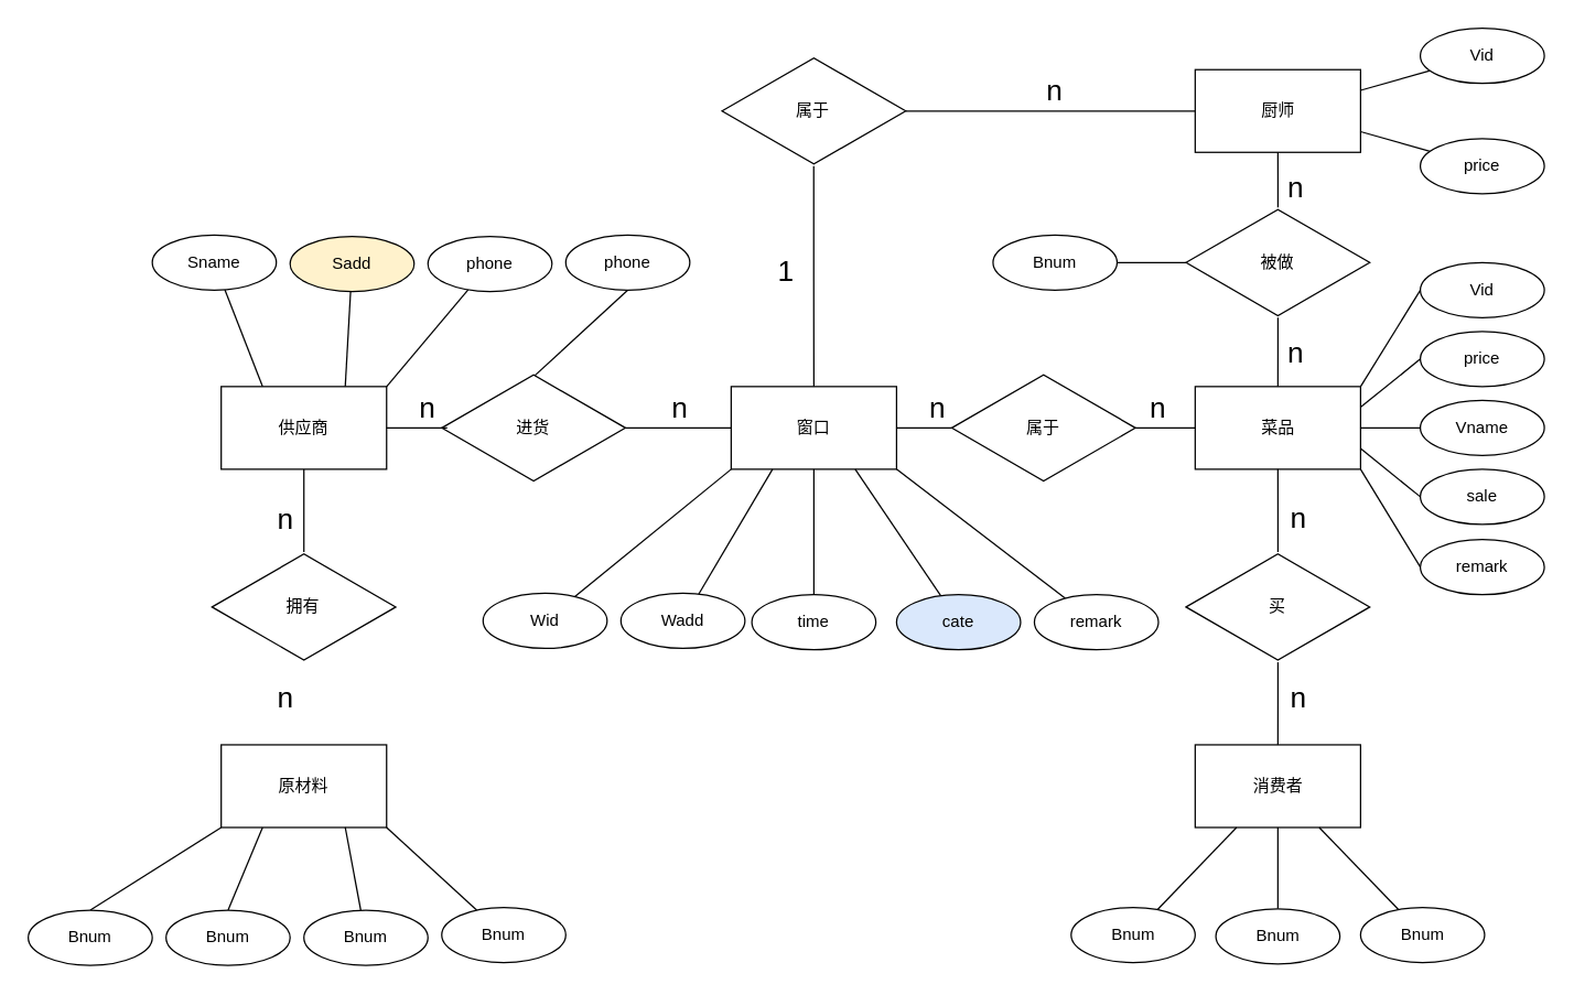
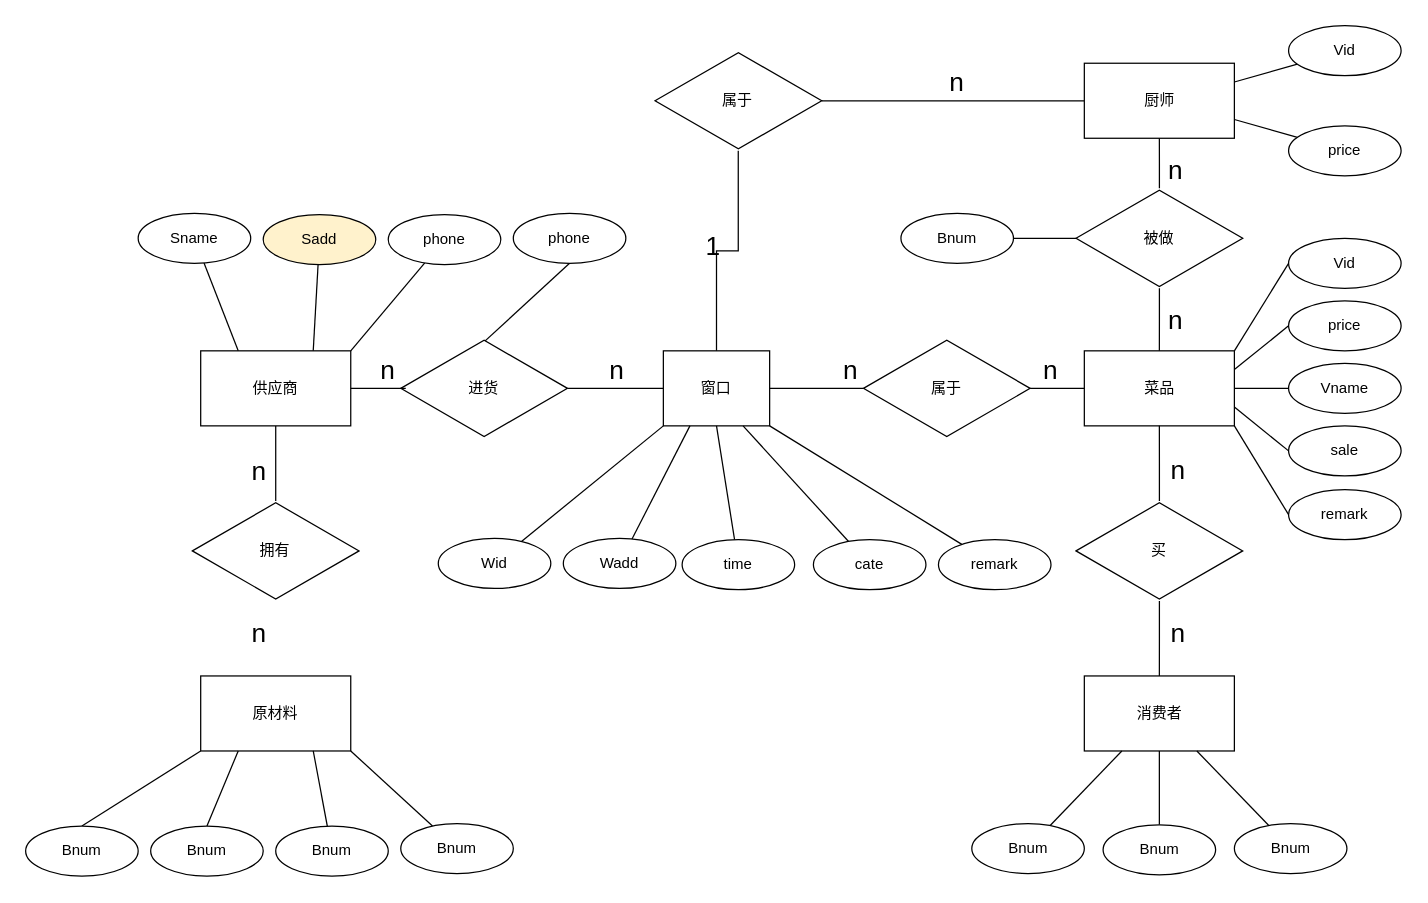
- <mxCell id="9" value="窗口" style="rounded=0;whiteSpace=wrap;html=1;" vertex="1" parent="1"><mxGeometry x="530" y="280" width="120" height="60" as="geometry" /></mxCell>
+ <mxCell id="9" value="窗口" style="rounded=0;whiteSpace=wrap;html=1;" vertex="1" parent="1"><mxGeometry x="530" y="280" width="85" height="60" as="geometry" /></mxCell>
- <mxCell id="46" value="cate" style="ellipse;whiteSpace=wrap;html=1;fillColor=#dae8fc;" vertex="1" parent="1"><mxGeometry x="650" y="431" width="90" height="40" as="geometry" /></mxCell>
+ <mxCell id="46" value="cate" style="ellipse;whiteSpace=wrap;html=1;" vertex="1" parent="1"><mxGeometry x="650" y="431" width="90" height="40" as="geometry" /></mxCell>
